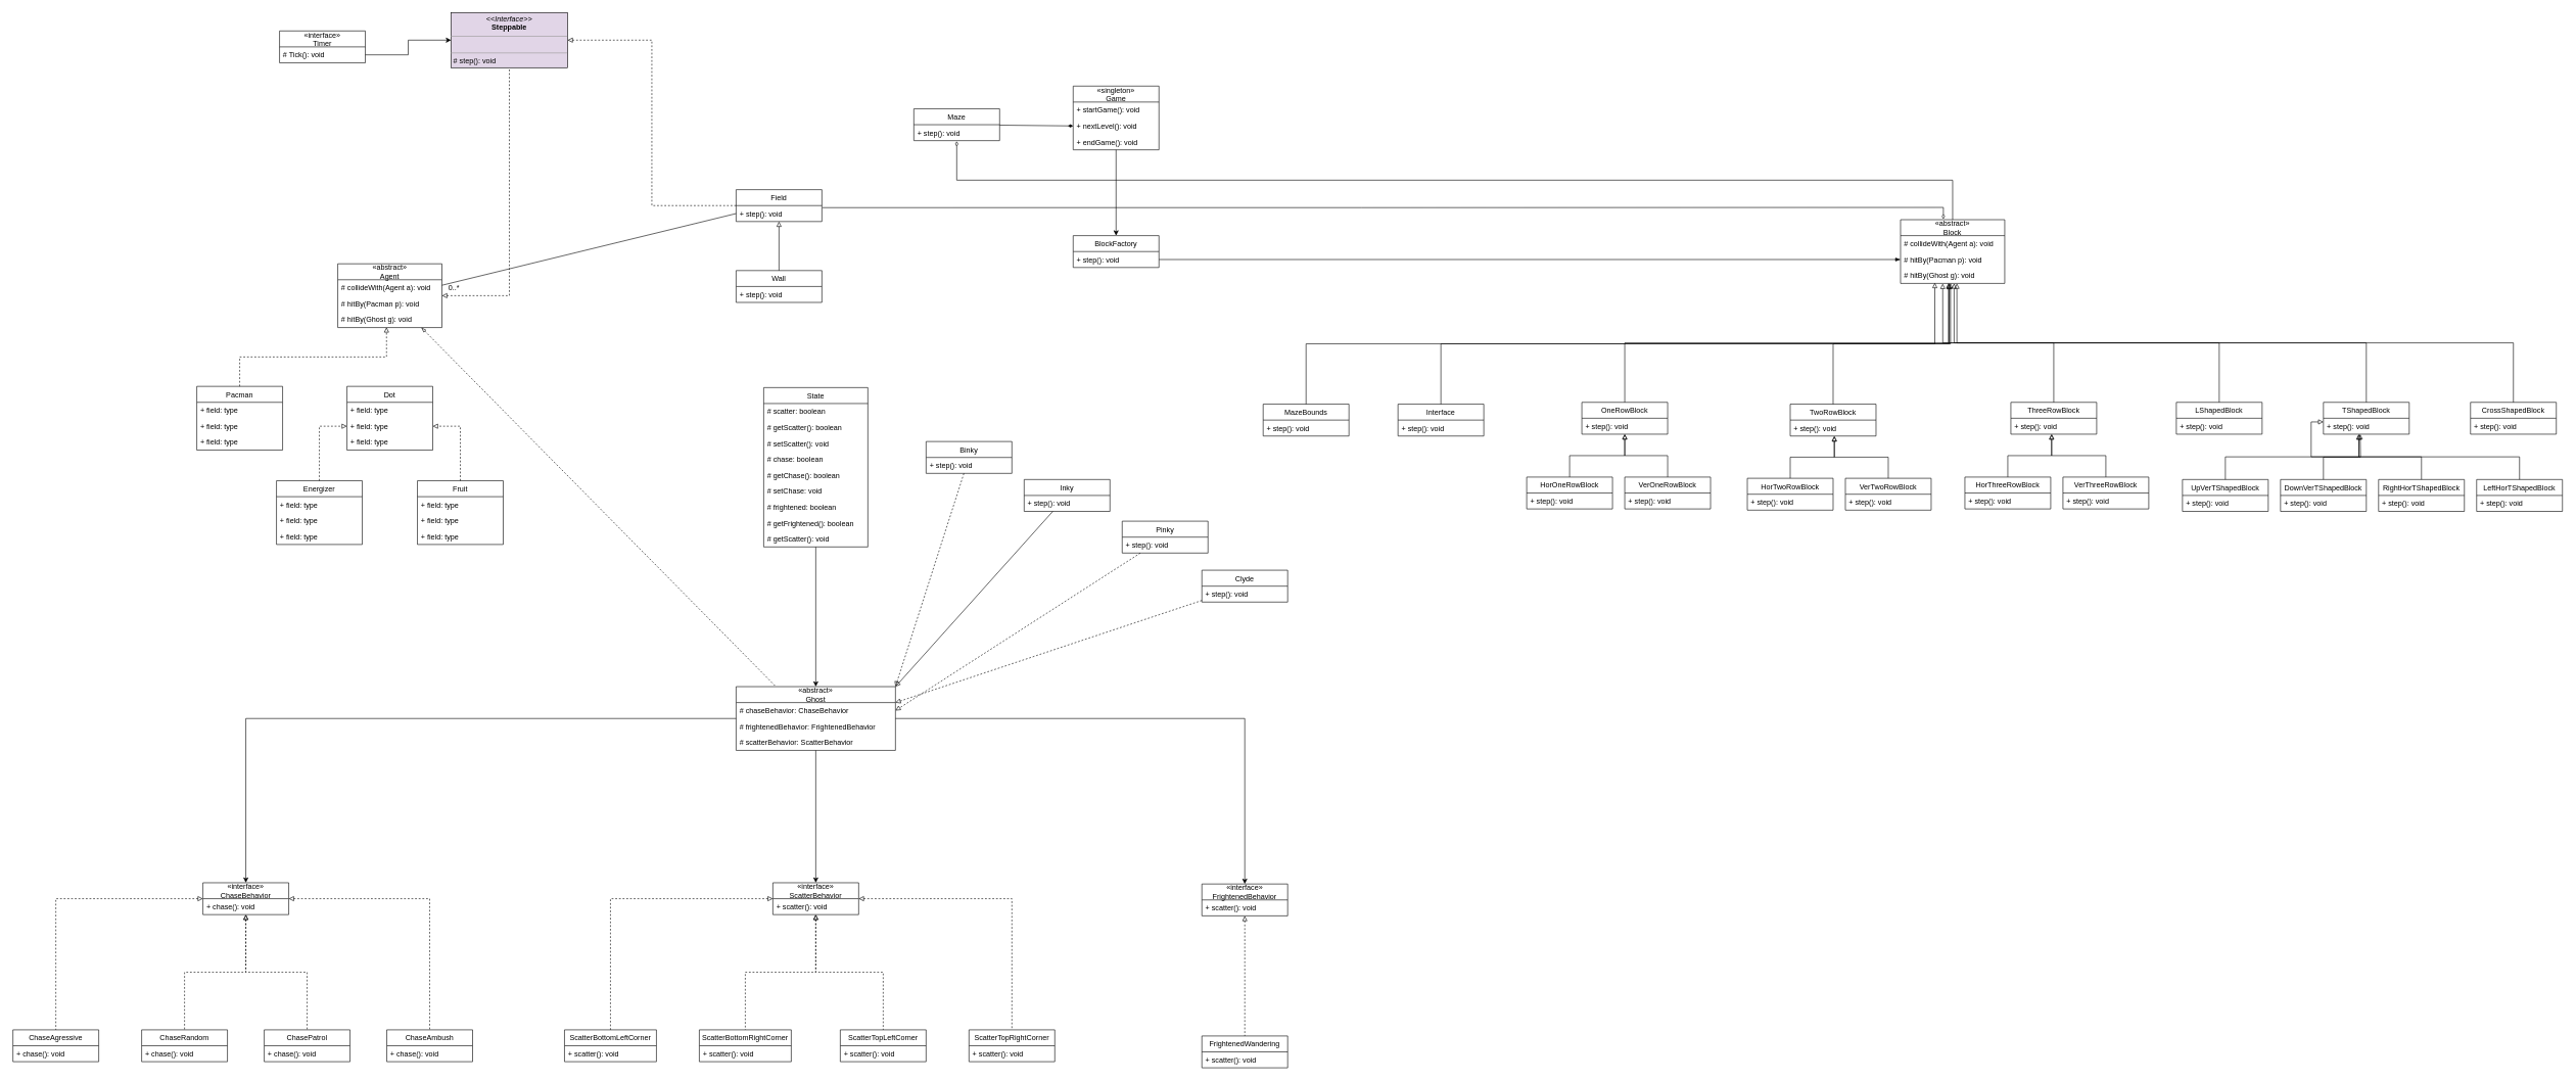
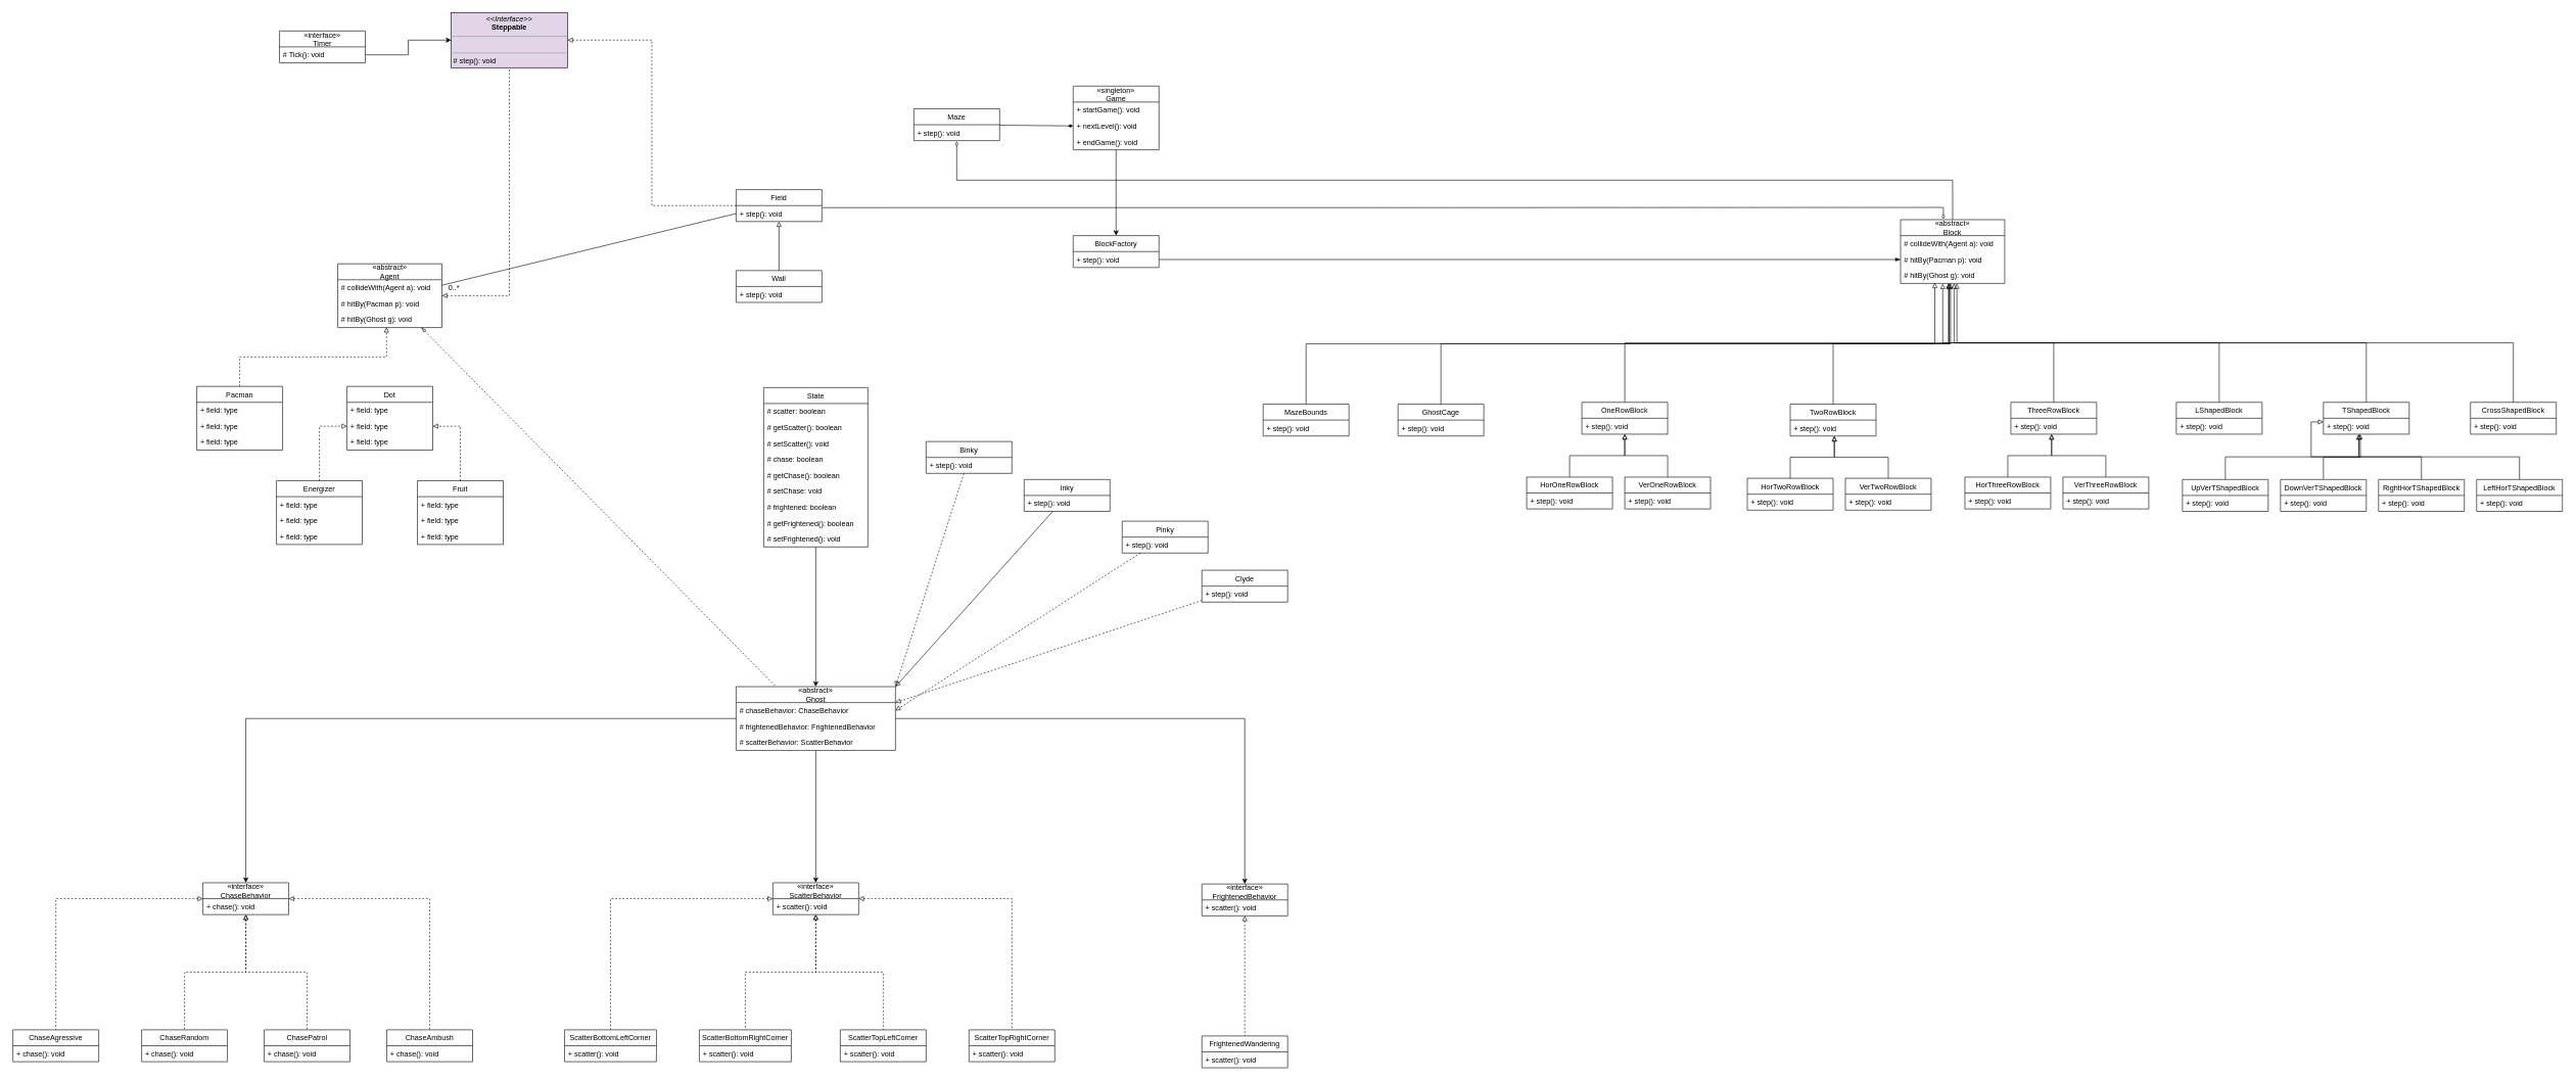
- <mxCell id="135" value="Interface" style="swimlane;fontStyle=0;childLayout=stackLayout;horizontal=1;startSize=26;fillColor=none;horizontalStack=0;resizeParent=1;resizeParentMax=0;resizeLast=0;collapsible=1;marginBottom=0;" vertex="1" parent="1"><mxGeometry x="2280" y="659" width="140" height="52" as="geometry" /></mxCell>
+ <mxCell id="135" value="GhostCage" style="swimlane;fontStyle=0;childLayout=stackLayout;horizontal=1;startSize=26;fillColor=none;horizontalStack=0;resizeParent=1;resizeParentMax=0;resizeLast=0;collapsible=1;marginBottom=0;" vertex="1" parent="1"><mxGeometry x="2280" y="659" width="140" height="52" as="geometry" /></mxCell>
- <mxCell id="53" value="# getScatter(): void" style="text;strokeColor=none;fillColor=none;align=left;verticalAlign=top;spacingLeft=4;spacingRight=4;overflow=hidden;rotatable=0;points=[[0,0.5],[1,0.5]];portConstraint=eastwest;" parent="44" vertex="1"><mxGeometry y="234" width="170" height="26" as="geometry" /></mxCell>
+ <mxCell id="53" value="# setFrightened(): void" style="text;strokeColor=none;fillColor=none;align=left;verticalAlign=top;spacingLeft=4;spacingRight=4;overflow=hidden;rotatable=0;points=[[0,0.5],[1,0.5]];portConstraint=eastwest;" parent="44" vertex="1"><mxGeometry y="234" width="170" height="26" as="geometry" /></mxCell>
